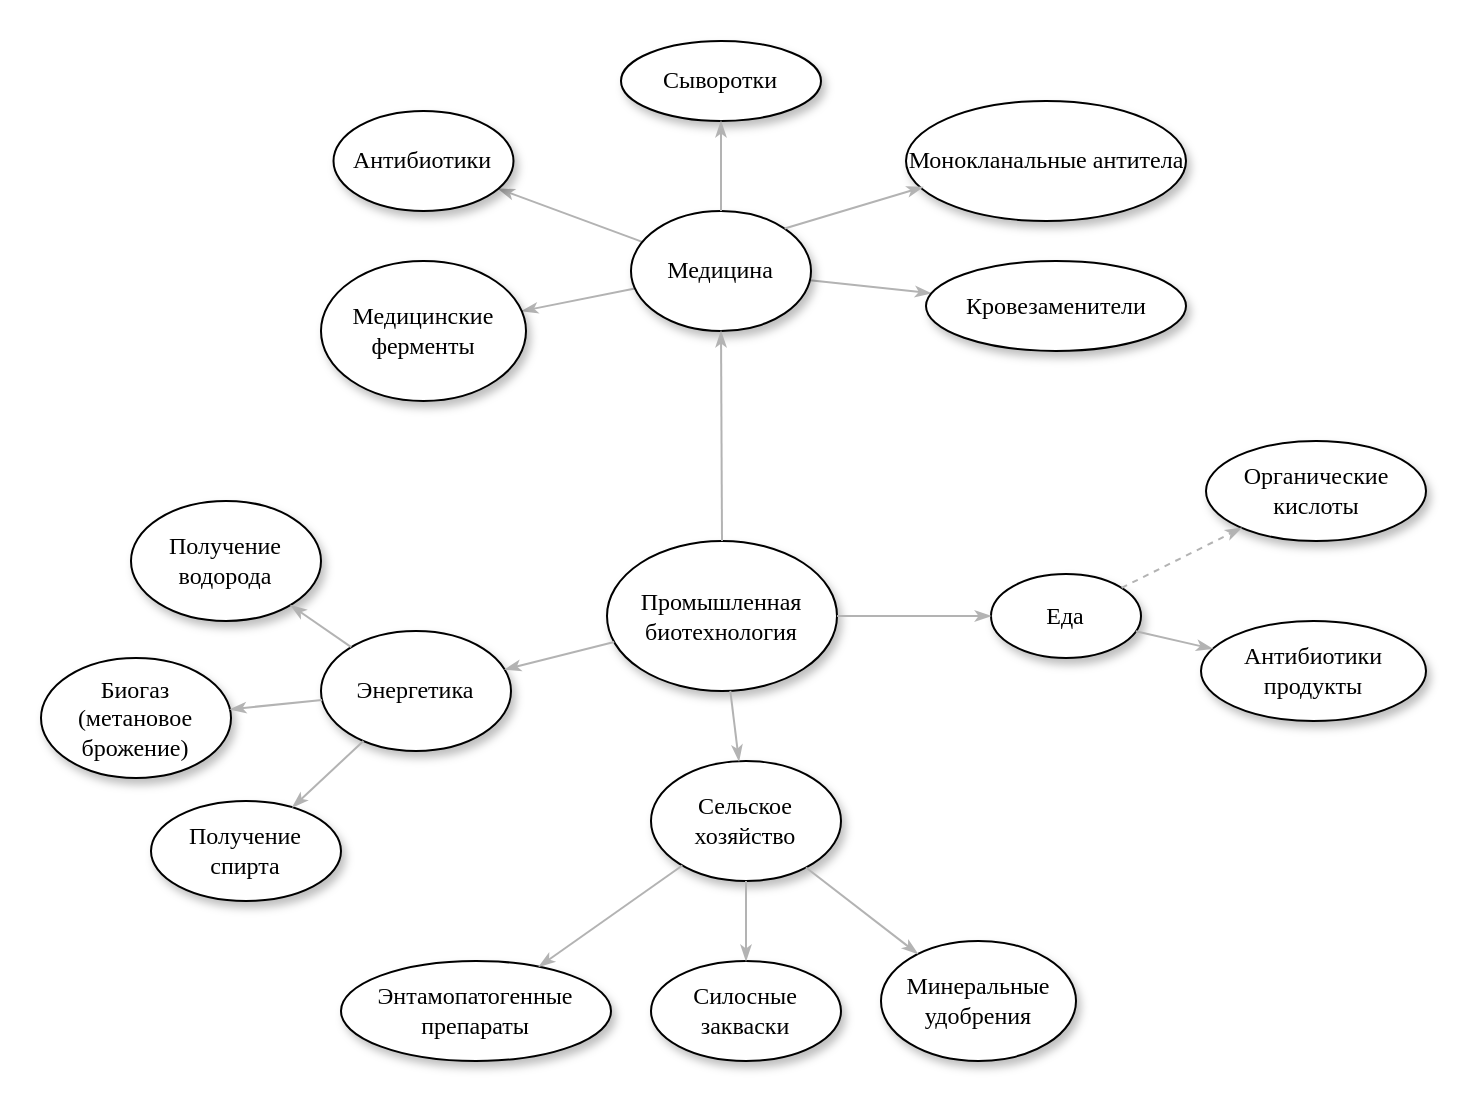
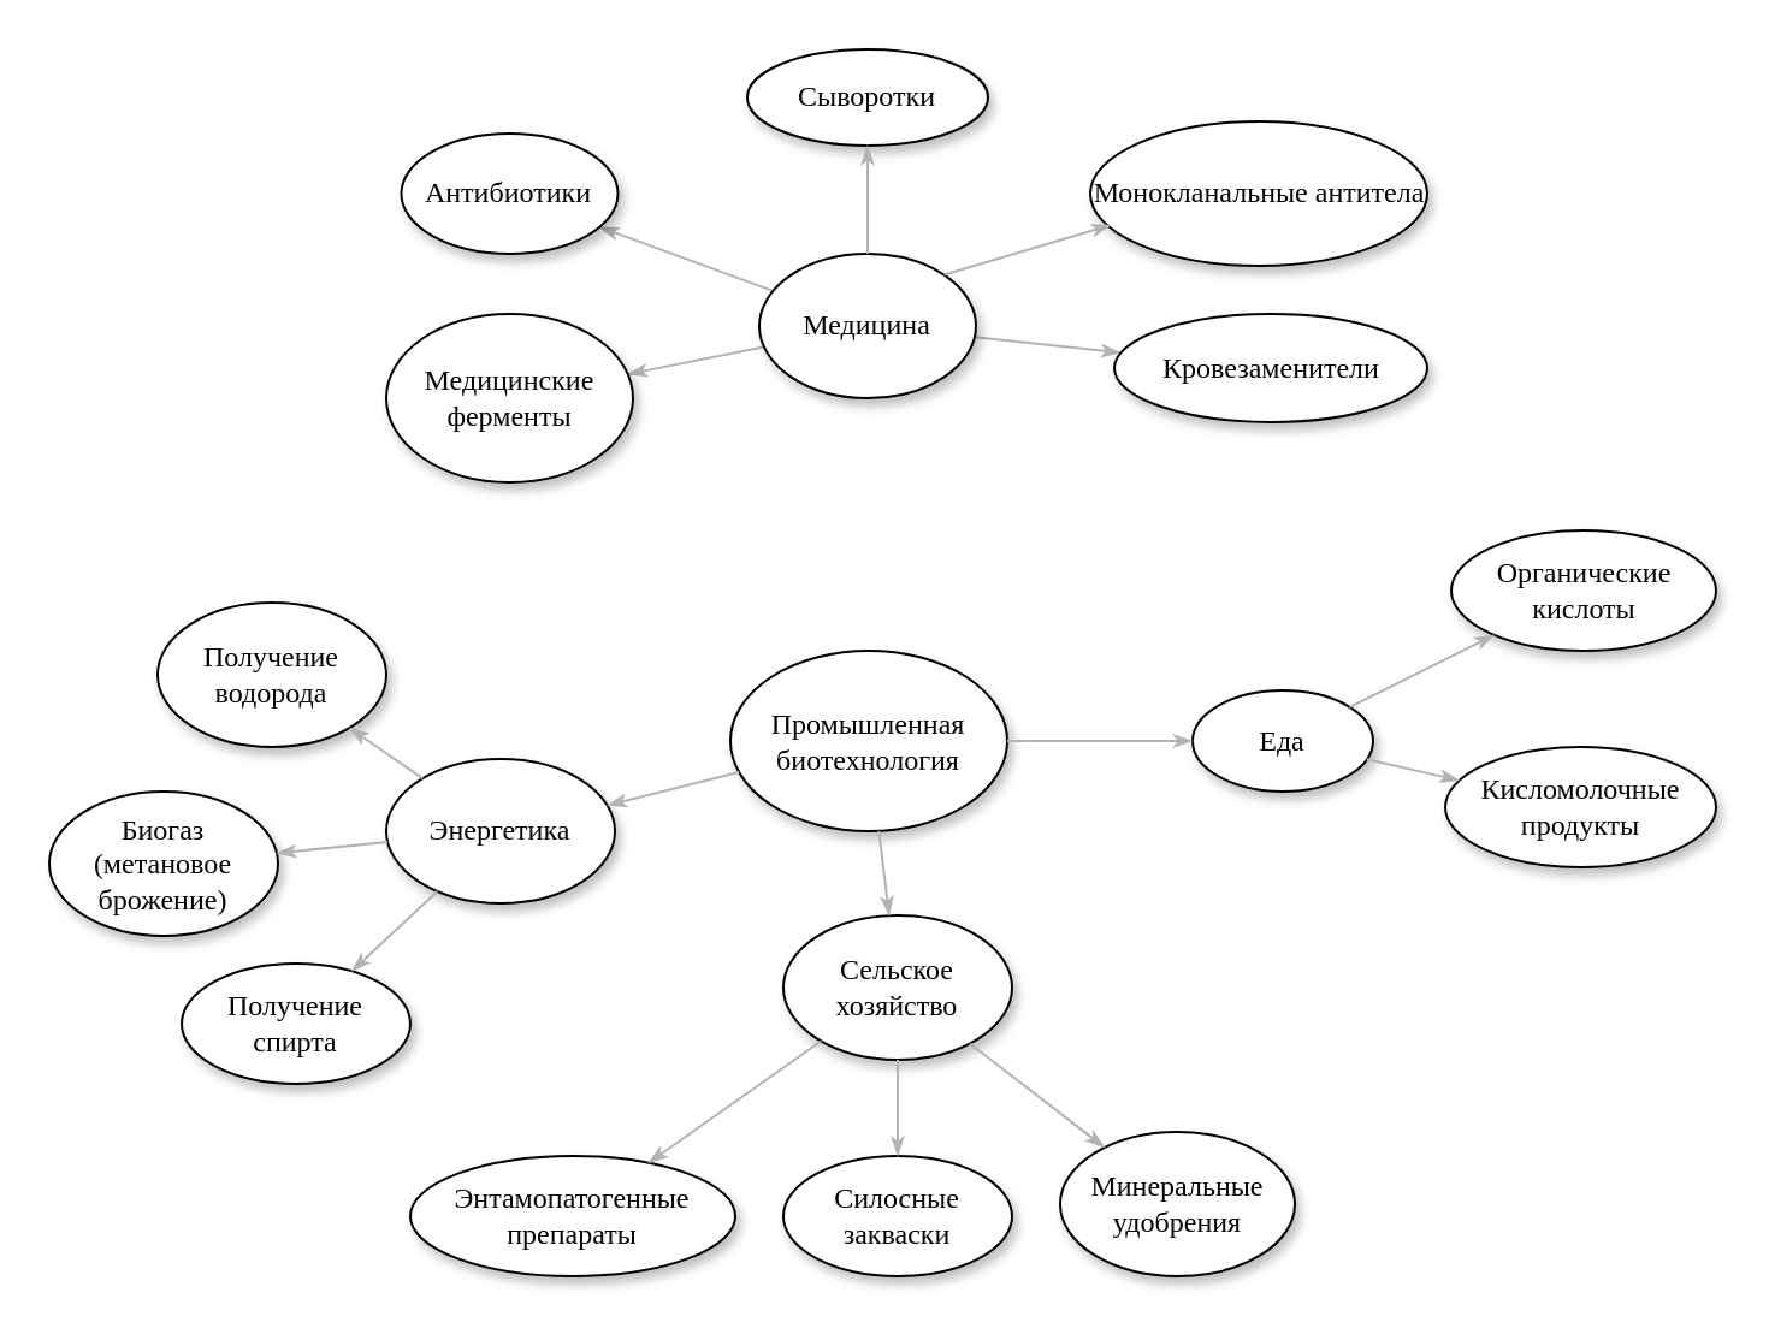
- <mxCell id="19" value="" style="edgeStyle=none;rounded=1;html=1;labelBackgroundColor=none;startArrow=none;startFill=0;startSize=5;endArrow=classicThin;endFill=1;endSize=5;jettySize=auto;orthogonalLoop=1;strokeColor=#B3B3B3;strokeWidth=1;fontFamily=Verdana;fontSize=12;exitX=0.5;exitY=0;exitDx=0;exitDy=0;entryX=0.5;entryY=1;entryDx=0;entryDy=0;" edge="1" parent="1" source="11" target="5"><mxGeometry x="-0.003" relative="1" as="geometry"><mxPoint x="434" y="160" as="sourcePoint" /><mxPoint x="542" y="147" as="targetPoint" /><mxPoint as="offset" /></mxGeometry></mxCell>
- <mxCell id="28" value="" style="edgeStyle=none;rounded=1;html=1;labelBackgroundColor=none;startArrow=none;startFill=0;startSize=5;endArrow=classicThin;endFill=1;endSize=5;jettySize=auto;orthogonalLoop=1;strokeColor=#B3B3B3;strokeWidth=1;fontFamily=Verdana;fontSize=12;dashed=1;" edge="1" parent="1" source="12" target="13"><mxGeometry x="-0.003" relative="1" as="geometry"><mxPoint x="484" y="210" as="sourcePoint" /><mxPoint x="592" y="197" as="targetPoint" /><mxPoint as="offset" /></mxGeometry></mxCell>
+ <mxCell id="28" value="" style="edgeStyle=none;rounded=1;html=1;labelBackgroundColor=none;startArrow=none;startFill=0;startSize=5;endArrow=classicThin;endFill=1;endSize=5;jettySize=auto;orthogonalLoop=1;strokeColor=#B3B3B3;strokeWidth=1;fontFamily=Verdana;fontSize=12" edge="1" parent="1" source="12" target="13"><mxGeometry x="-0.003" relative="1" as="geometry"><mxPoint x="484" y="210" as="sourcePoint" /><mxPoint x="592" y="197" as="targetPoint" /><mxPoint as="offset" /></mxGeometry></mxCell>
- <mxCell id="14" value="Антибиотики продукты" style="ellipse;whiteSpace=wrap;html=1;rounded=0;shadow=1;comic=0;labelBackgroundColor=none;strokeWidth=1;fontFamily=Verdana;fontSize=12;align=center;" vertex="1" parent="1"><mxGeometry x="600" y="310" width="112.5" height="50" as="geometry" /></mxCell>
+ <mxCell id="14" value="Кисломолочные продукты" style="ellipse;whiteSpace=wrap;html=1;rounded=0;shadow=1;comic=0;labelBackgroundColor=none;strokeWidth=1;fontFamily=Verdana;fontSize=12;align=center;" vertex="1" parent="1"><mxGeometry x="600" y="310" width="112.5" height="50" as="geometry" /></mxCell>
